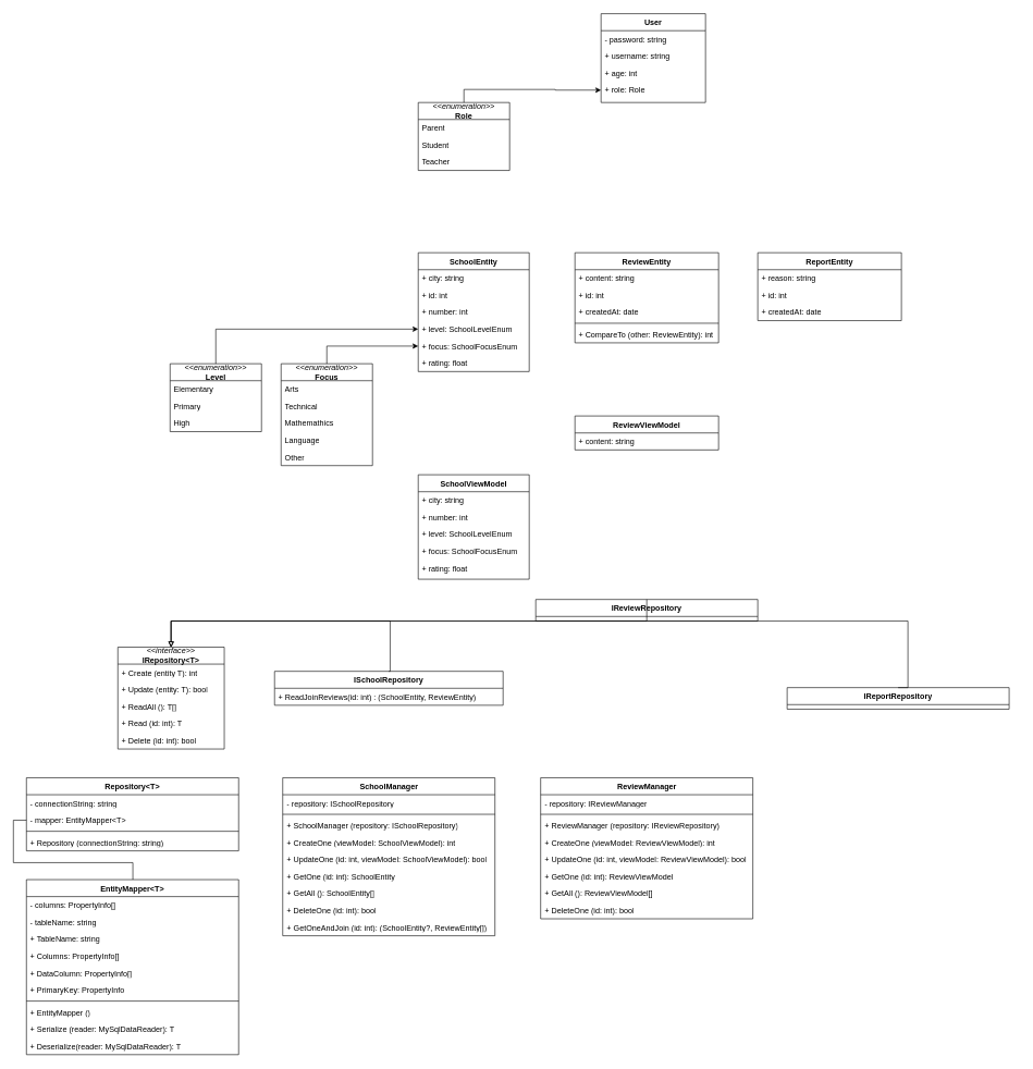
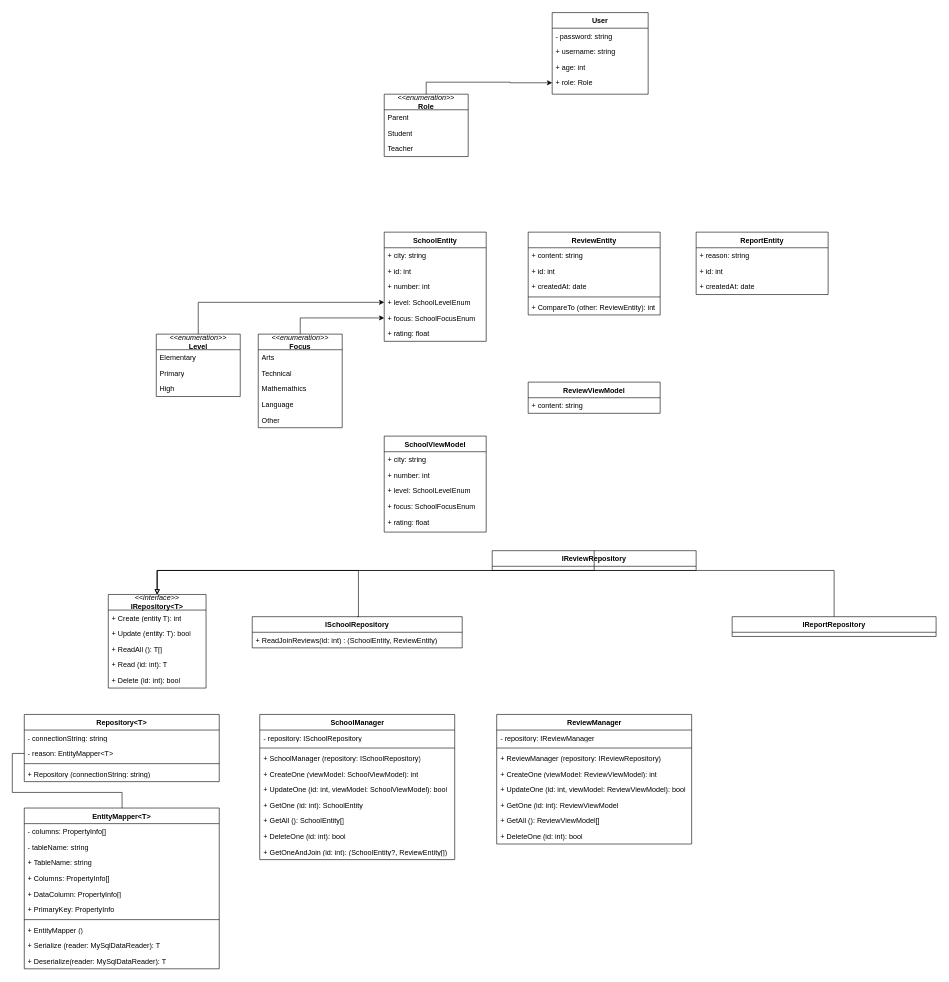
- <mxCell id="53" value="&lt;b&gt;IReportRepository&lt;/b&gt;" style="swimlane;fontStyle=0;childLayout=stackLayout;horizontal=1;startSize=26;fillColor=none;horizontalStack=0;resizeParent=1;resizeParentMax=0;resizeLast=0;collapsible=1;marginBottom=0;whiteSpace=wrap;html=1;" vertex="1" parent="1"><mxGeometry x="1205" y="1052" width="340" height="33" as="geometry" /></mxCell>
+ <mxCell id="53" value="&lt;b&gt;IReportRepository&lt;/b&gt;" style="swimlane;fontStyle=0;childLayout=stackLayout;horizontal=1;startSize=26;fillColor=none;horizontalStack=0;resizeParent=1;resizeParentMax=0;resizeLast=0;collapsible=1;marginBottom=0;whiteSpace=wrap;html=1;" vertex="1" parent="1"><mxGeometry x="1220" y="1027" width="340" height="33" as="geometry" /></mxCell>
- <mxCell id="83" value="- mapper: EntityMapper&amp;lt;T&amp;gt;" style="text;strokeColor=none;fillColor=none;align=left;verticalAlign=top;spacingLeft=4;spacingRight=4;overflow=hidden;rotatable=0;points=[[0,0.5],[1,0.5]];portConstraint=eastwest;whiteSpace=wrap;html=1;" vertex="1" parent="81"><mxGeometry y="52" width="325" height="26" as="geometry" /></mxCell>
+ <mxCell id="83" value="- reason: EntityMapper&amp;lt;T&amp;gt;" style="text;strokeColor=none;fillColor=none;align=left;verticalAlign=top;spacingLeft=4;spacingRight=4;overflow=hidden;rotatable=0;points=[[0,0.5],[1,0.5]];portConstraint=eastwest;whiteSpace=wrap;html=1;" vertex="1" parent="81"><mxGeometry y="52" width="325" height="26" as="geometry" /></mxCell>
